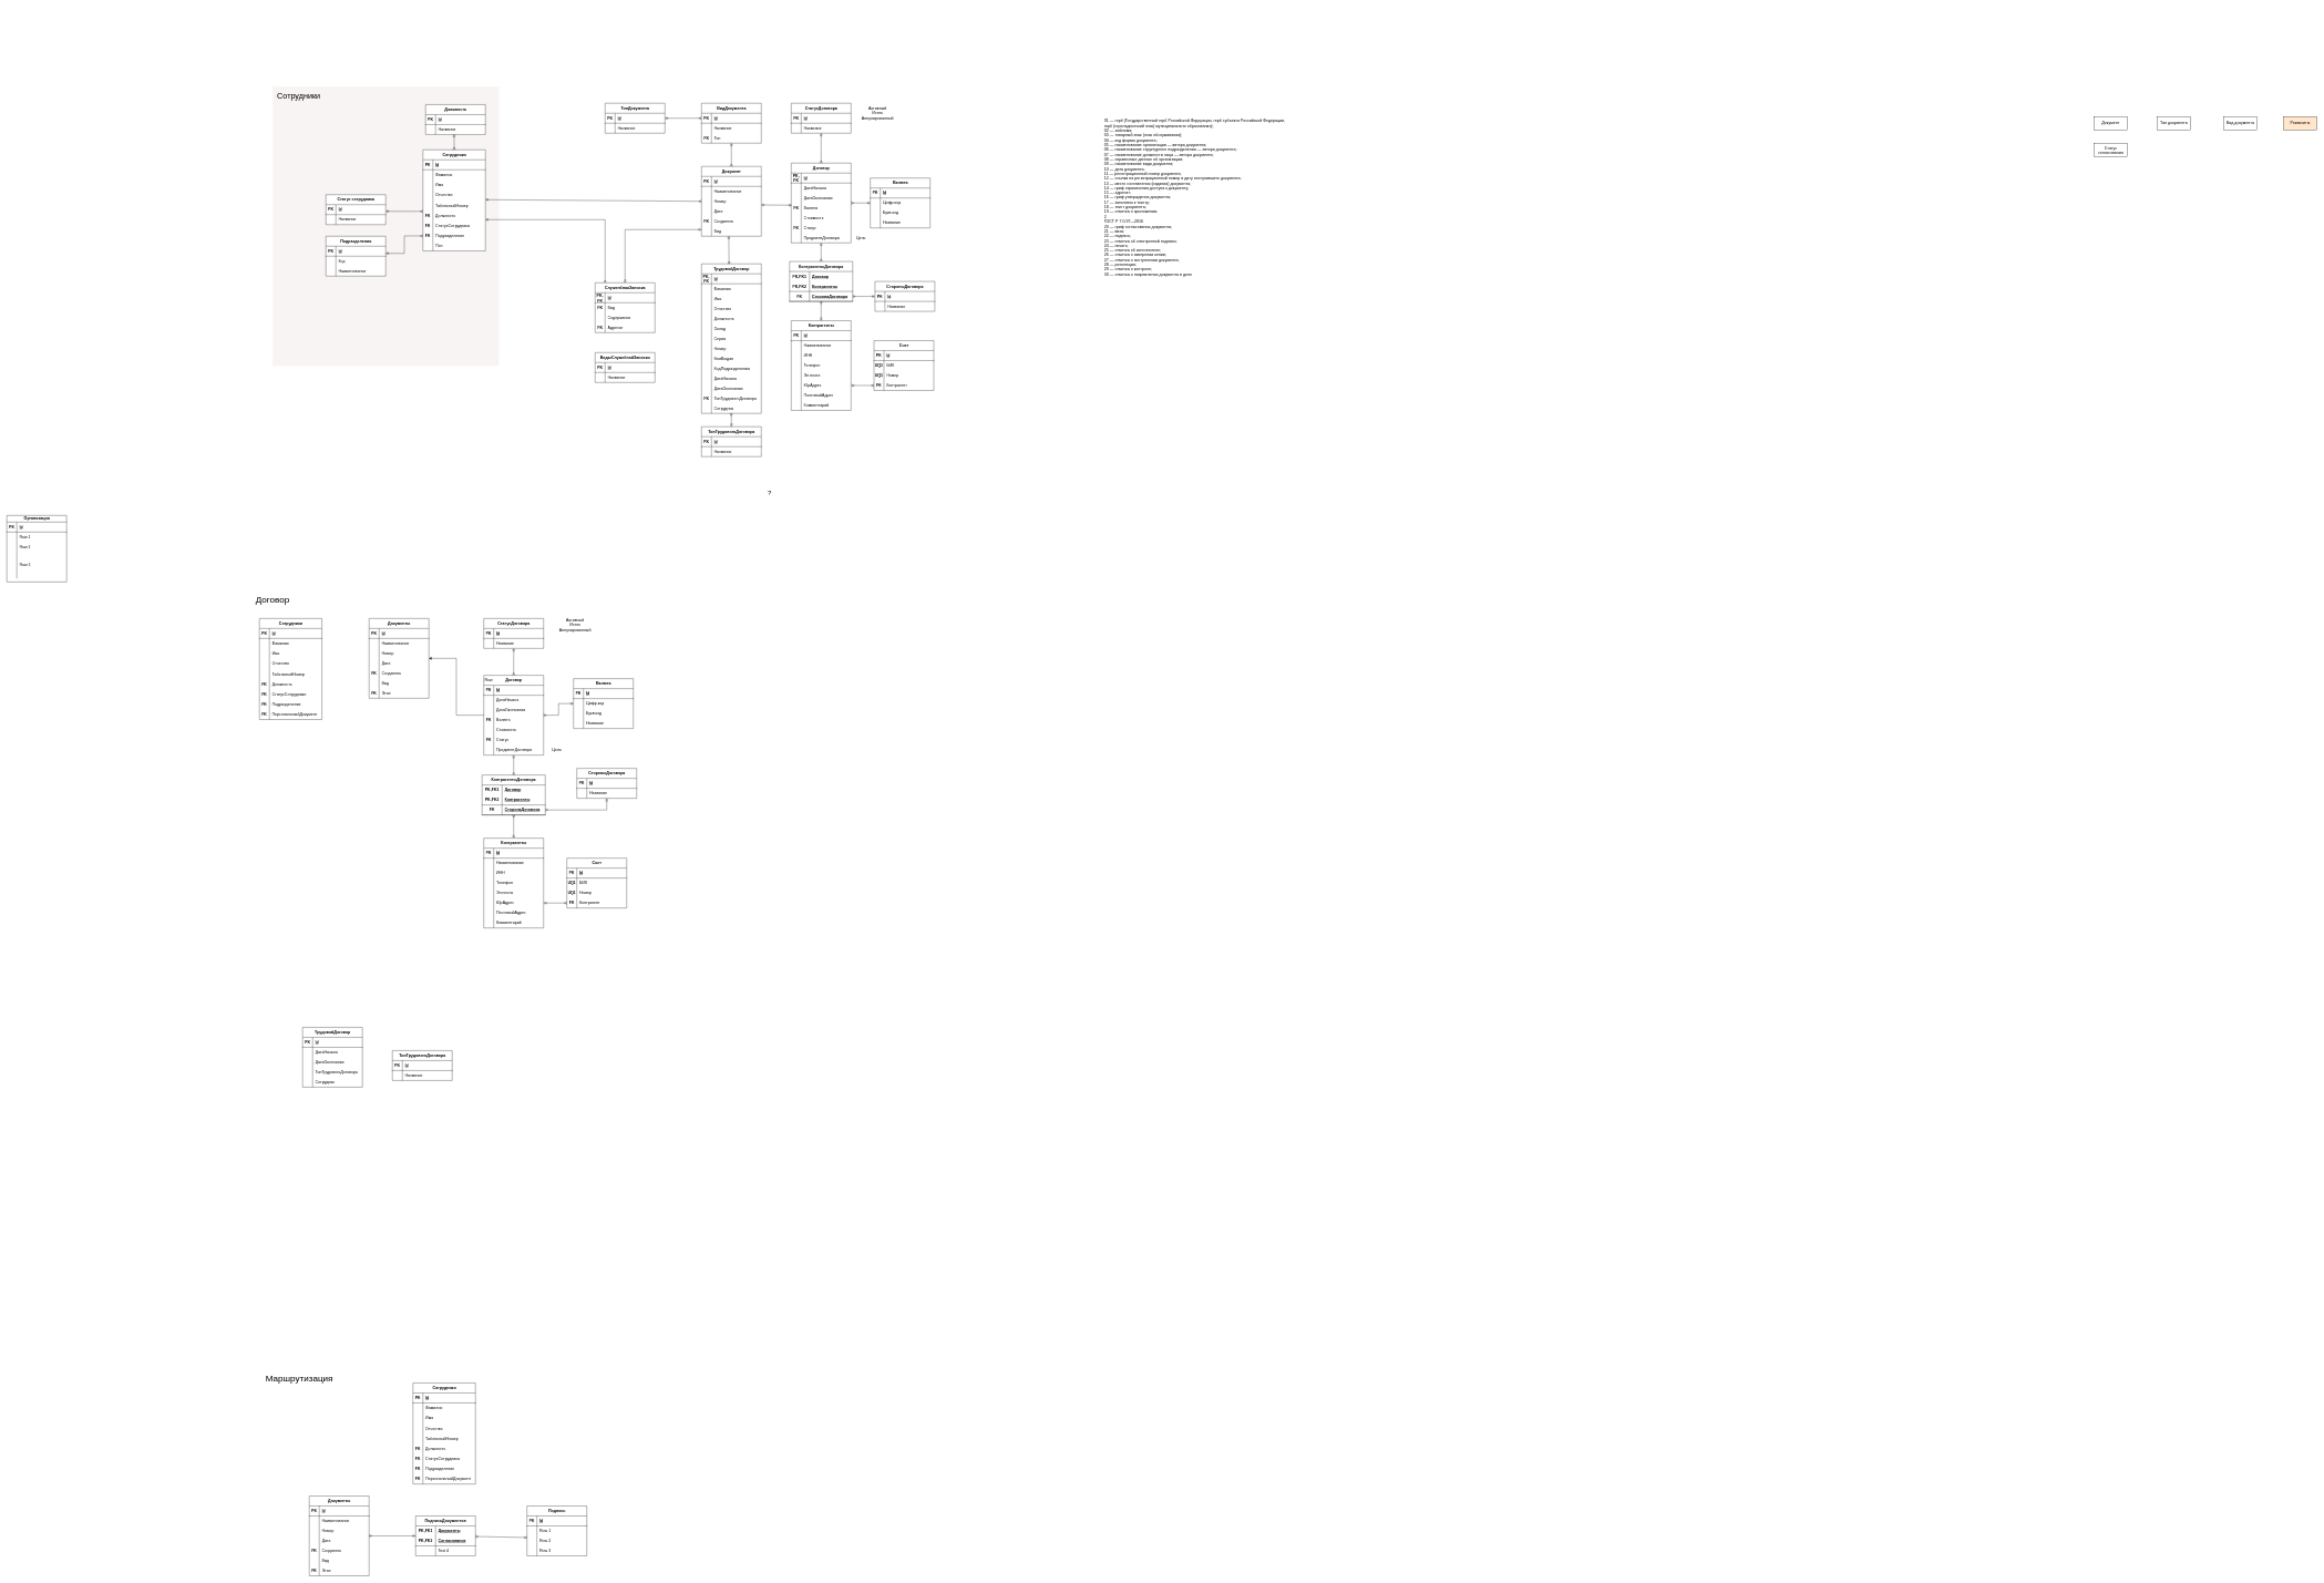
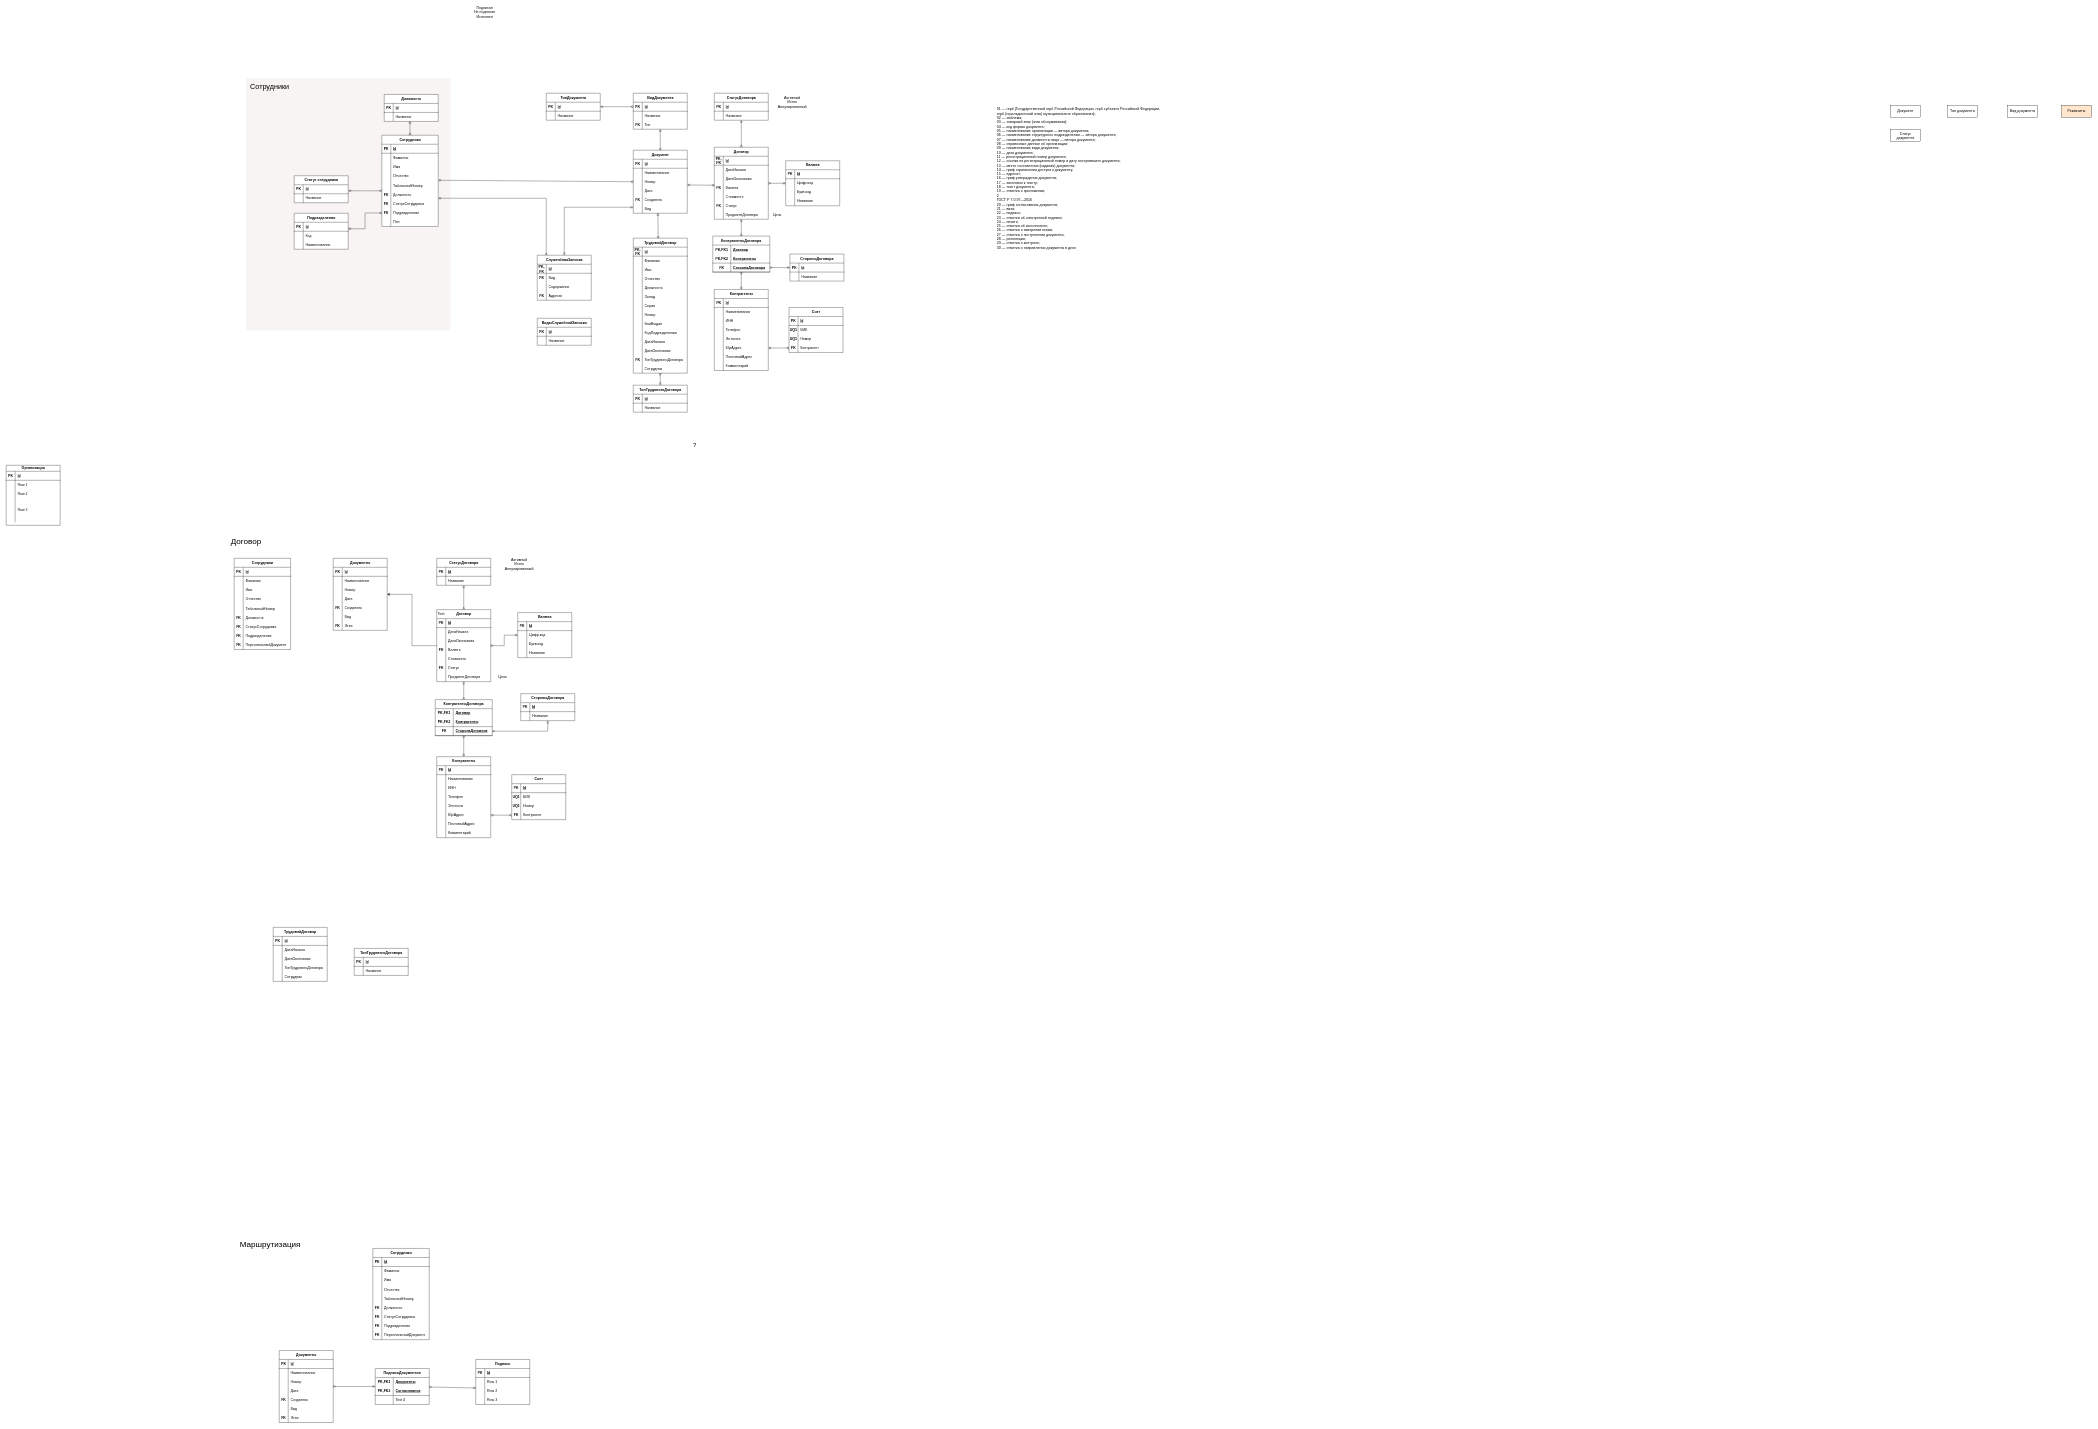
+ <mxCell id="210" value="Подписан&lt;br&gt;Не подписан&lt;br&gt;Исполнен" style="text;html=1;align=center;verticalAlign=middle;whiteSpace=wrap;rounded=0;" parent="1" vertex="1"><mxGeometry x="1570" width="90" height="40" as="geometry" y="20" /></mxCell>
- <mxCell id="38" value="Статус согласования" style="whiteSpace=wrap;html=1;align=center;" parent="1" vertex="1"><mxGeometry x="6300" y="432" width="100" height="40" as="geometry" /></mxCell>
+ <mxCell id="38" value="Статус документа" style="whiteSpace=wrap;html=1;align=center;" parent="1" vertex="1"><mxGeometry x="6300" y="432" width="100" height="40" as="geometry" /></mxCell>
- <mxCell id="402" value="Row" style="text;html=1;align=center;verticalAlign=middle;whiteSpace=wrap;rounded=0;" parent="1" vertex="1"><mxGeometry x="1440" y="2030" width="60" height="30" as="geometry" /></mxCell>
+ <mxCell id="402" value="Text" style="text;html=1;align=center;verticalAlign=middle;whiteSpace=wrap;rounded=0;" parent="1" vertex="1"><mxGeometry x="1440" y="2030" width="60" height="30" as="geometry" /></mxCell>
